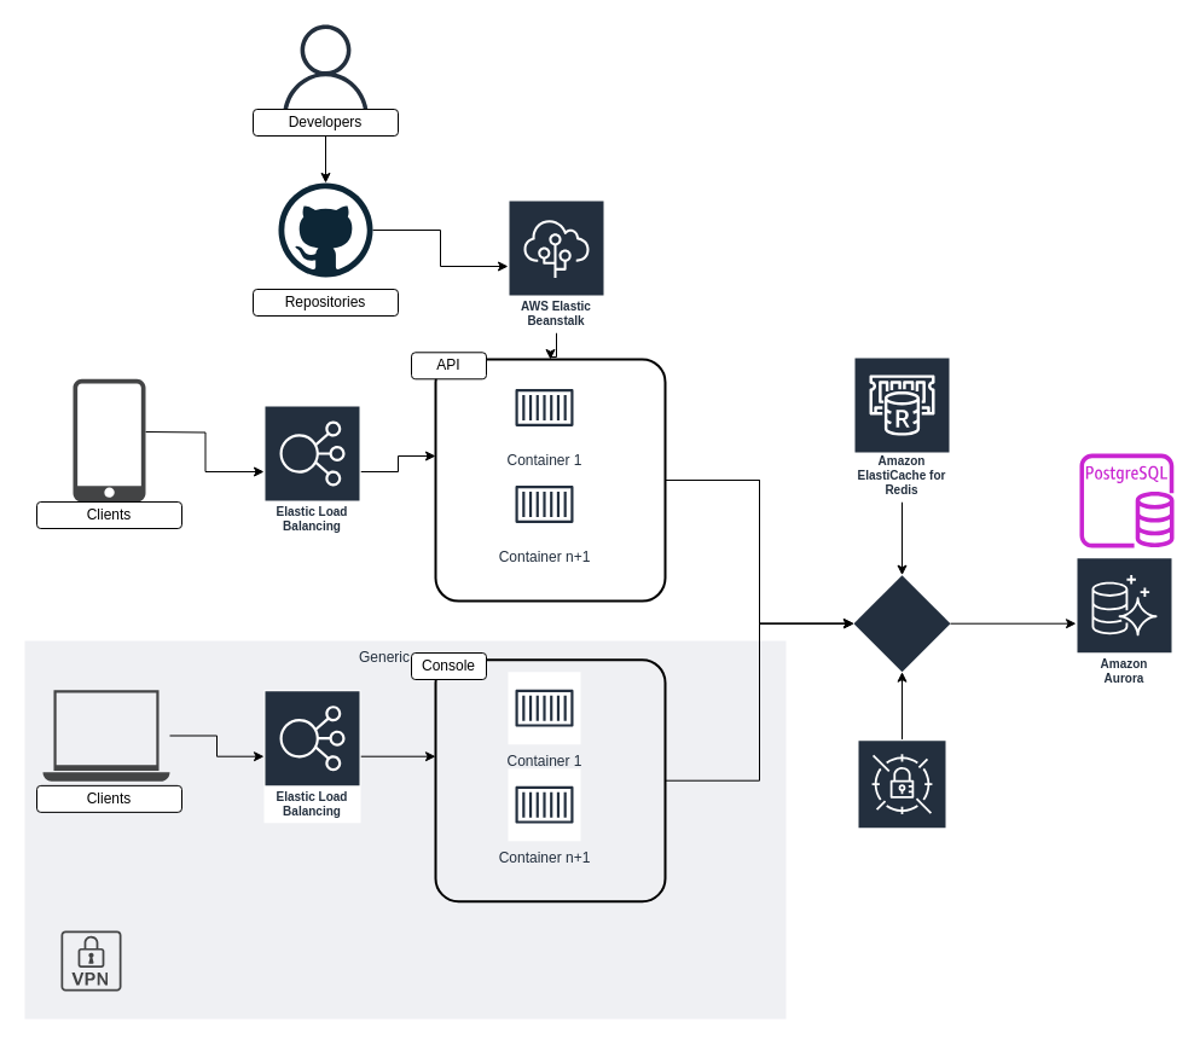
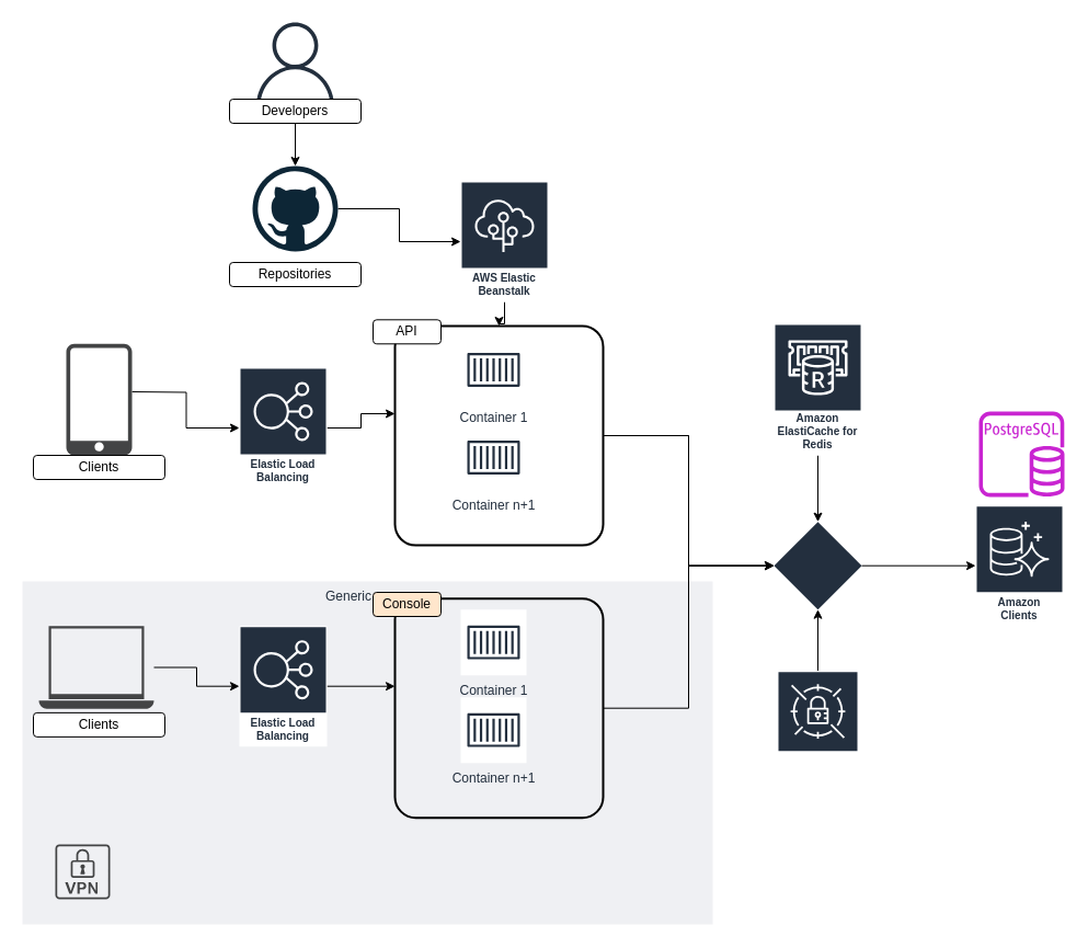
- <mxCell id="39" value="Console" style="rounded=1;whiteSpace=wrap;html=1;" vertex="1" parent="1"><mxGeometry x="340" y="540" width="62" height="22" as="geometry" /></mxCell>
+ <mxCell id="39" value="Console" style="rounded=1;whiteSpace=wrap;html=1;fillColor=#ffe6cc;" vertex="1" parent="1"><mxGeometry x="340" y="540" width="62" height="22" as="geometry" /></mxCell>
- <mxCell id="19" value="Amazon&#10;Aurora" style="sketch=0;outlineConnect=0;fontColor=#232F3E;gradientColor=none;strokeColor=#ffffff;fillColor=#232F3E;dashed=0;verticalLabelPosition=middle;verticalAlign=bottom;align=center;html=1;whiteSpace=wrap;fontSize=10;fontStyle=1;spacing=3;shape=mxgraph.aws4.productIcon;prIcon=mxgraph.aws4.aurora;" vertex="1" parent="1"><mxGeometry x="890" y="460.69" width="80" height="110" as="geometry" /></mxCell>
+ <mxCell id="19" value="Amazon&#10;Clients" style="sketch=0;outlineConnect=0;fontColor=#232F3E;gradientColor=none;strokeColor=#ffffff;fillColor=#232F3E;dashed=0;verticalLabelPosition=middle;verticalAlign=bottom;align=center;html=1;whiteSpace=wrap;fontSize=10;fontStyle=1;spacing=3;shape=mxgraph.aws4.productIcon;prIcon=mxgraph.aws4.aurora;" vertex="1" parent="1"><mxGeometry x="890" y="460.69" width="80" height="110" as="geometry" /></mxCell>
